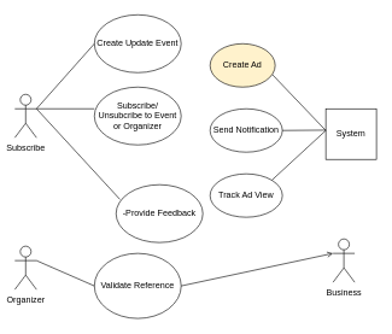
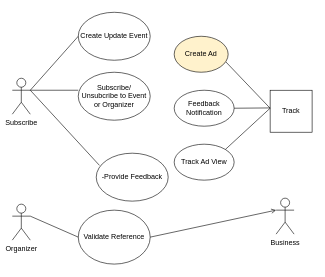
- <mxCell id="9" value="Send Notification" style="ellipse;whiteSpace=wrap;html=1;" vertex="1" parent="1"><mxGeometry x="290" y="150" width="100" height="60" as="geometry" /></mxCell>
+ <mxCell id="9" value="Feedback Notification" style="ellipse;whiteSpace=wrap;html=1;" vertex="1" parent="1"><mxGeometry x="290" y="150" width="100" height="60" as="geometry" /></mxCell>
- <mxCell id="11" value="System" style="whiteSpace=wrap;html=1;aspect=fixed;" vertex="1" parent="1"><mxGeometry x="450" y="150" width="70" height="70" as="geometry" /></mxCell>
+ <mxCell id="11" value="Track" style="whiteSpace=wrap;html=1;aspect=fixed;" vertex="1" parent="1"><mxGeometry x="450" y="150" width="70" height="70" as="geometry" /></mxCell>
